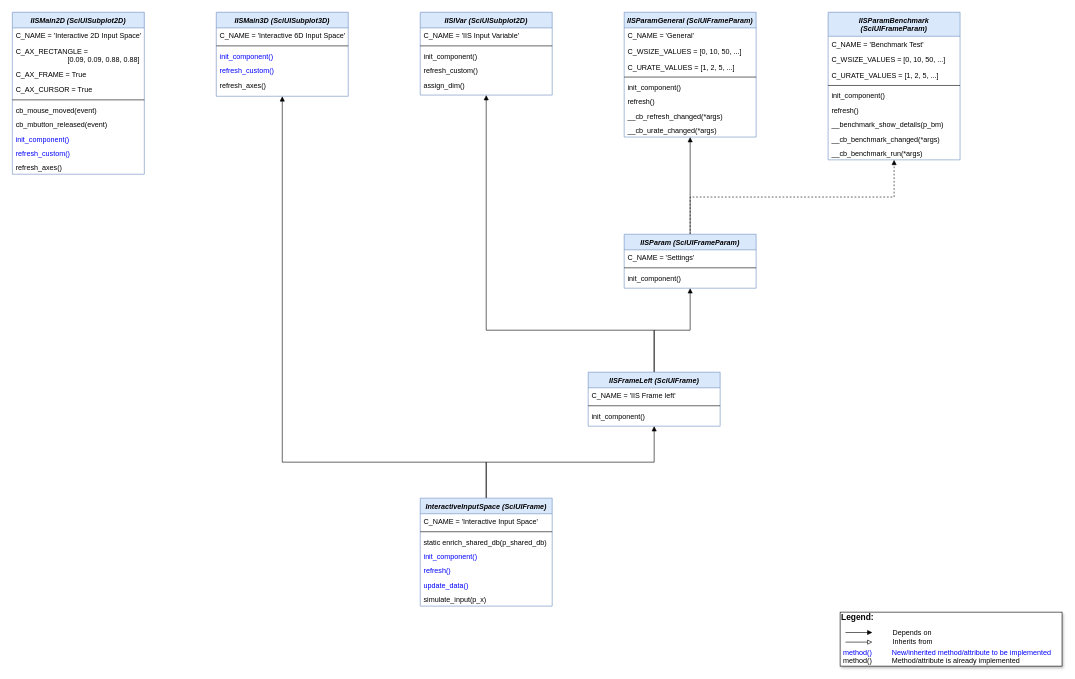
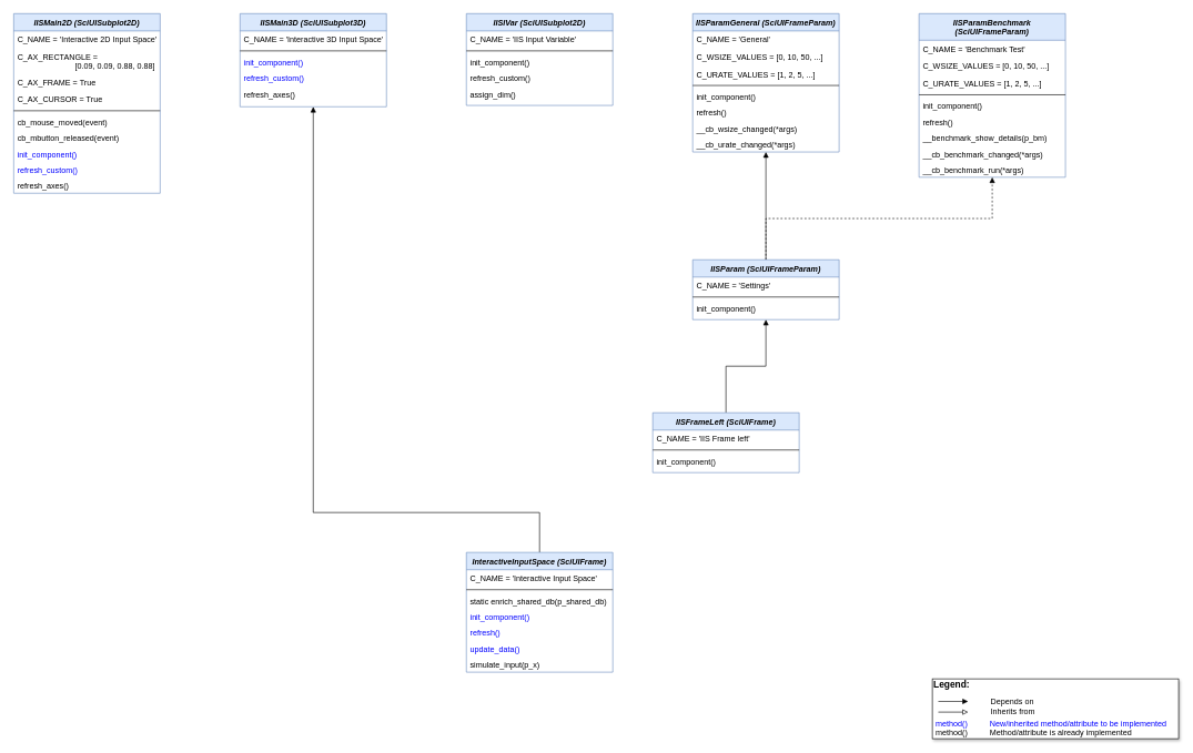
- <mxCell id="24" value="C_NAME = 'Interactive 6D Input Space'" style="text;align=left;verticalAlign=top;spacingLeft=4;spacingRight=4;overflow=hidden;rotatable=0;points=[[0,0.5],[1,0.5]];portConstraint=eastwest;" vertex="1" parent="23"><mxGeometry y="26" width="220" height="26" as="geometry" /></mxCell>
+ <mxCell id="24" value="C_NAME = 'Interactive 3D Input Space'" style="text;align=left;verticalAlign=top;spacingLeft=4;spacingRight=4;overflow=hidden;rotatable=0;points=[[0,0.5],[1,0.5]];portConstraint=eastwest;" vertex="1" parent="23"><mxGeometry y="26" width="220" height="26" as="geometry" /></mxCell>
- <mxCell id="36" value="__cb_refresh_changed(*args)" style="text;align=left;verticalAlign=top;spacingLeft=4;spacingRight=4;overflow=hidden;rotatable=0;points=[[0,0.5],[1,0.5]];portConstraint=eastwest;" vertex="1" parent="29"><mxGeometry y="160" width="220" height="24" as="geometry" /></mxCell>
+ <mxCell id="36" value="__cb_wsize_changed(*args)" style="text;align=left;verticalAlign=top;spacingLeft=4;spacingRight=4;overflow=hidden;rotatable=0;points=[[0,0.5],[1,0.5]];portConstraint=eastwest;" vertex="1" parent="29"><mxGeometry y="160" width="220" height="24" as="geometry" /></mxCell>
- <mxCell id="55" style="edgeStyle=orthogonalEdgeStyle;rounded=0;orthogonalLoop=1;jettySize=auto;html=1;fontColor=#000000;endArrow=block;endFill=1;exitX=0.5;exitY=0;exitDx=0;exitDy=0;" edge="1" parent="1" source="56" target="6"><mxGeometry relative="1" as="geometry"><Array as="points"><mxPoint x="1090" y="550" /><mxPoint x="810" y="550" /></Array></mxGeometry></mxCell>
- <mxCell id="60" style="edgeStyle=orthogonalEdgeStyle;rounded=0;orthogonalLoop=1;jettySize=auto;html=1;fontColor=#000000;endArrow=block;endFill=1;exitX=0.5;exitY=0;exitDx=0;exitDy=0;" edge="1" parent="1" source="62" target="56"><mxGeometry relative="1" as="geometry" /></mxCell>
